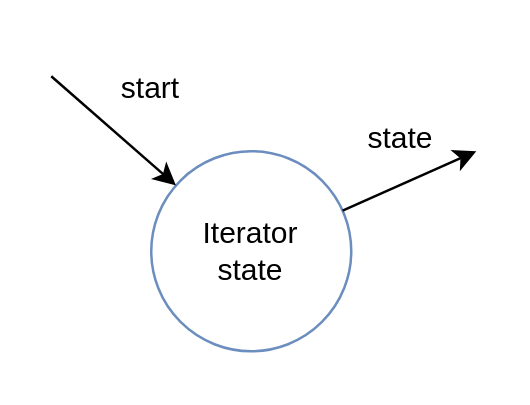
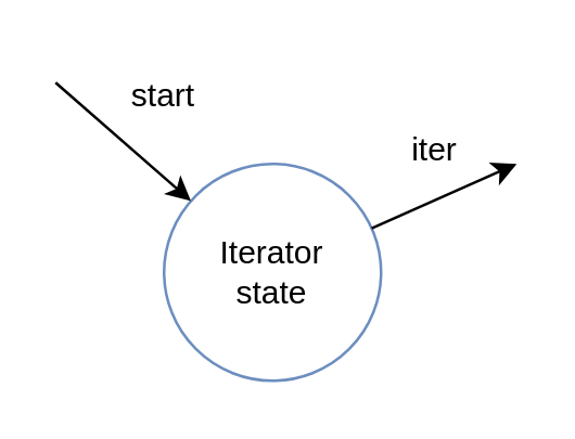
- <mxCell id="6" value="state" style="text;html=1;strokeColor=none;fillColor=none;align=center;verticalAlign=middle;whiteSpace=wrap;rounded=0;" vertex="1" parent="1"><mxGeometry x="130" y="40" width="60" height="30" as="geometry" /></mxCell>
+ <mxCell id="6" value="iter" style="text;html=1;strokeColor=none;fillColor=none;align=center;verticalAlign=middle;whiteSpace=wrap;rounded=0;" vertex="1" parent="1"><mxGeometry x="130" y="40" width="60" height="30" as="geometry" /></mxCell>
